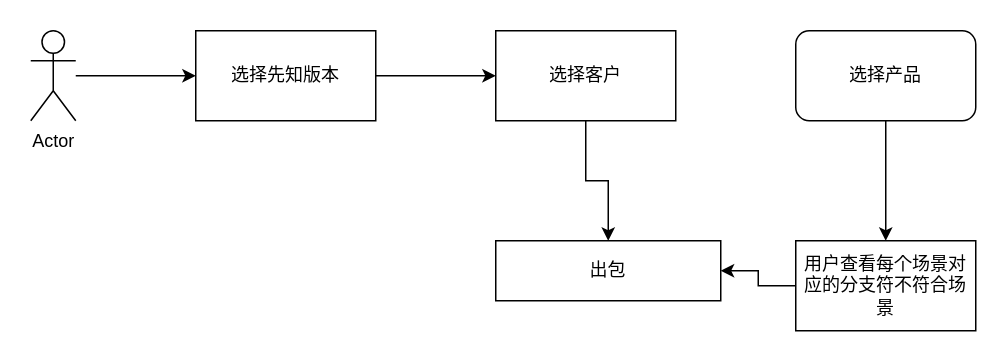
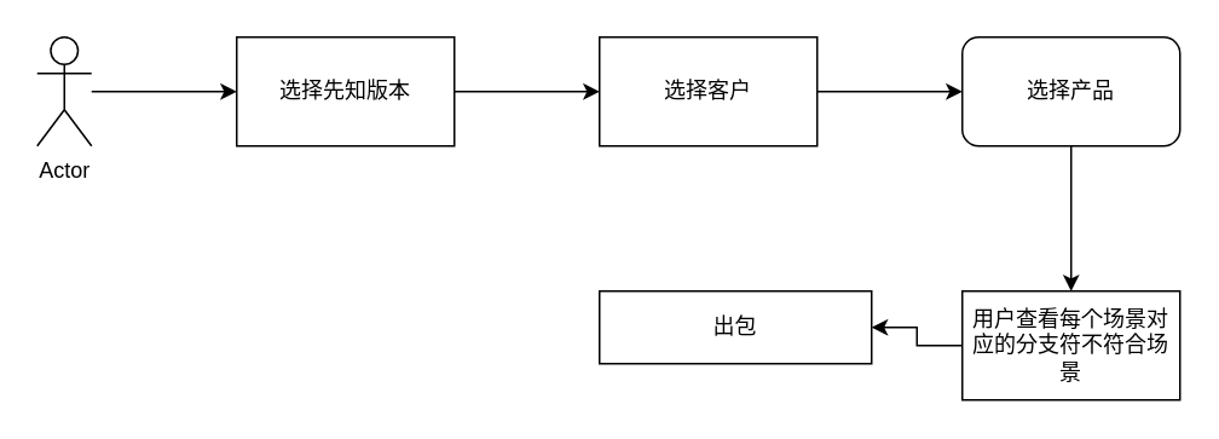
- <mxCell id="6" value="" style="edgeStyle=orthogonalEdgeStyle;rounded=0;orthogonalLoop=1;jettySize=auto;html=1;" edge="1" parent="1" source="7" target="12"><mxGeometry relative="1" as="geometry" /></mxCell>
+ <mxCell id="6" value="" style="edgeStyle=orthogonalEdgeStyle;rounded=0;orthogonalLoop=1;jettySize=auto;html=1;" edge="1" parent="1" source="7" target="9"><mxGeometry relative="1" as="geometry" /></mxCell>
